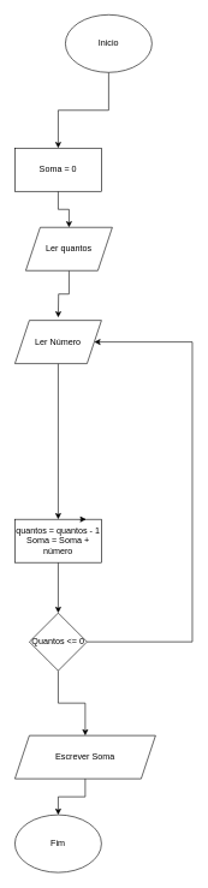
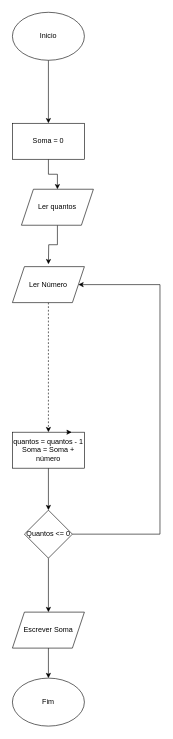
- <mxCell id="3" value="Inicio" style="ellipse;whiteSpace=wrap;html=1;" vertex="1" parent="1"><mxGeometry x="90" y="20" width="120" height="80" as="geometry" /></mxCell>
+ <mxCell id="3" value="Inicio" style="ellipse;whiteSpace=wrap;html=1;" vertex="1" parent="1"><mxGeometry x="20" y="20" width="120" height="80" as="geometry" /></mxCell>
- <mxCell id="9" value="" style="edgeStyle=orthogonalEdgeStyle;rounded=0;orthogonalLoop=1;jettySize=auto;html=1;" edge="1" parent="1" source="10" target="12"><mxGeometry relative="1" as="geometry" /></mxCell>
+ <mxCell id="9" value="" style="edgeStyle=orthogonalEdgeStyle;rounded=0;orthogonalLoop=1;jettySize=auto;html=1;dashed=1;" edge="1" parent="1" source="10" target="12"><mxGeometry relative="1" as="geometry" /></mxCell>
- <mxCell id="18" value="Escrever Soma" style="shape=parallelogram;perimeter=parallelogramPerimeter;whiteSpace=wrap;html=1;fixedSize=1;" vertex="1" parent="1"><mxGeometry x="20" y="1020" width="195" height="60" as="geometry" /></mxCell>
+ <mxCell id="18" value="Escrever Soma" style="shape=parallelogram;perimeter=parallelogramPerimeter;whiteSpace=wrap;html=1;fixedSize=1;" vertex="1" parent="1"><mxGeometry x="20" y="1020" width="120" height="60" as="geometry" /></mxCell>
